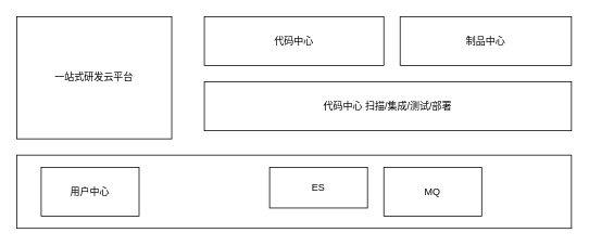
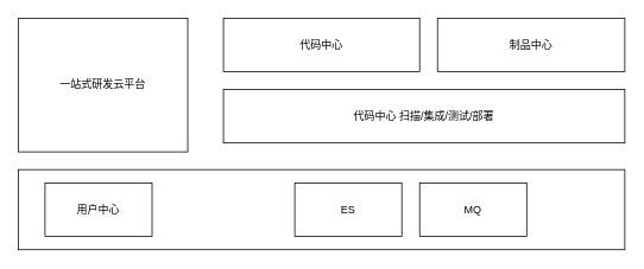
- <mxCell id="8" value="ES" style="rounded=0;whiteSpace=wrap;html=1;" vertex="1" parent="1"><mxGeometry x="330" y="205" width="120" height="50" as="geometry" /></mxCell>
+ <mxCell id="8" value="ES" style="rounded=0;whiteSpace=wrap;html=1;" vertex="1" parent="1"><mxGeometry x="330" y="205" width="120" height="60" as="geometry" /></mxCell>
